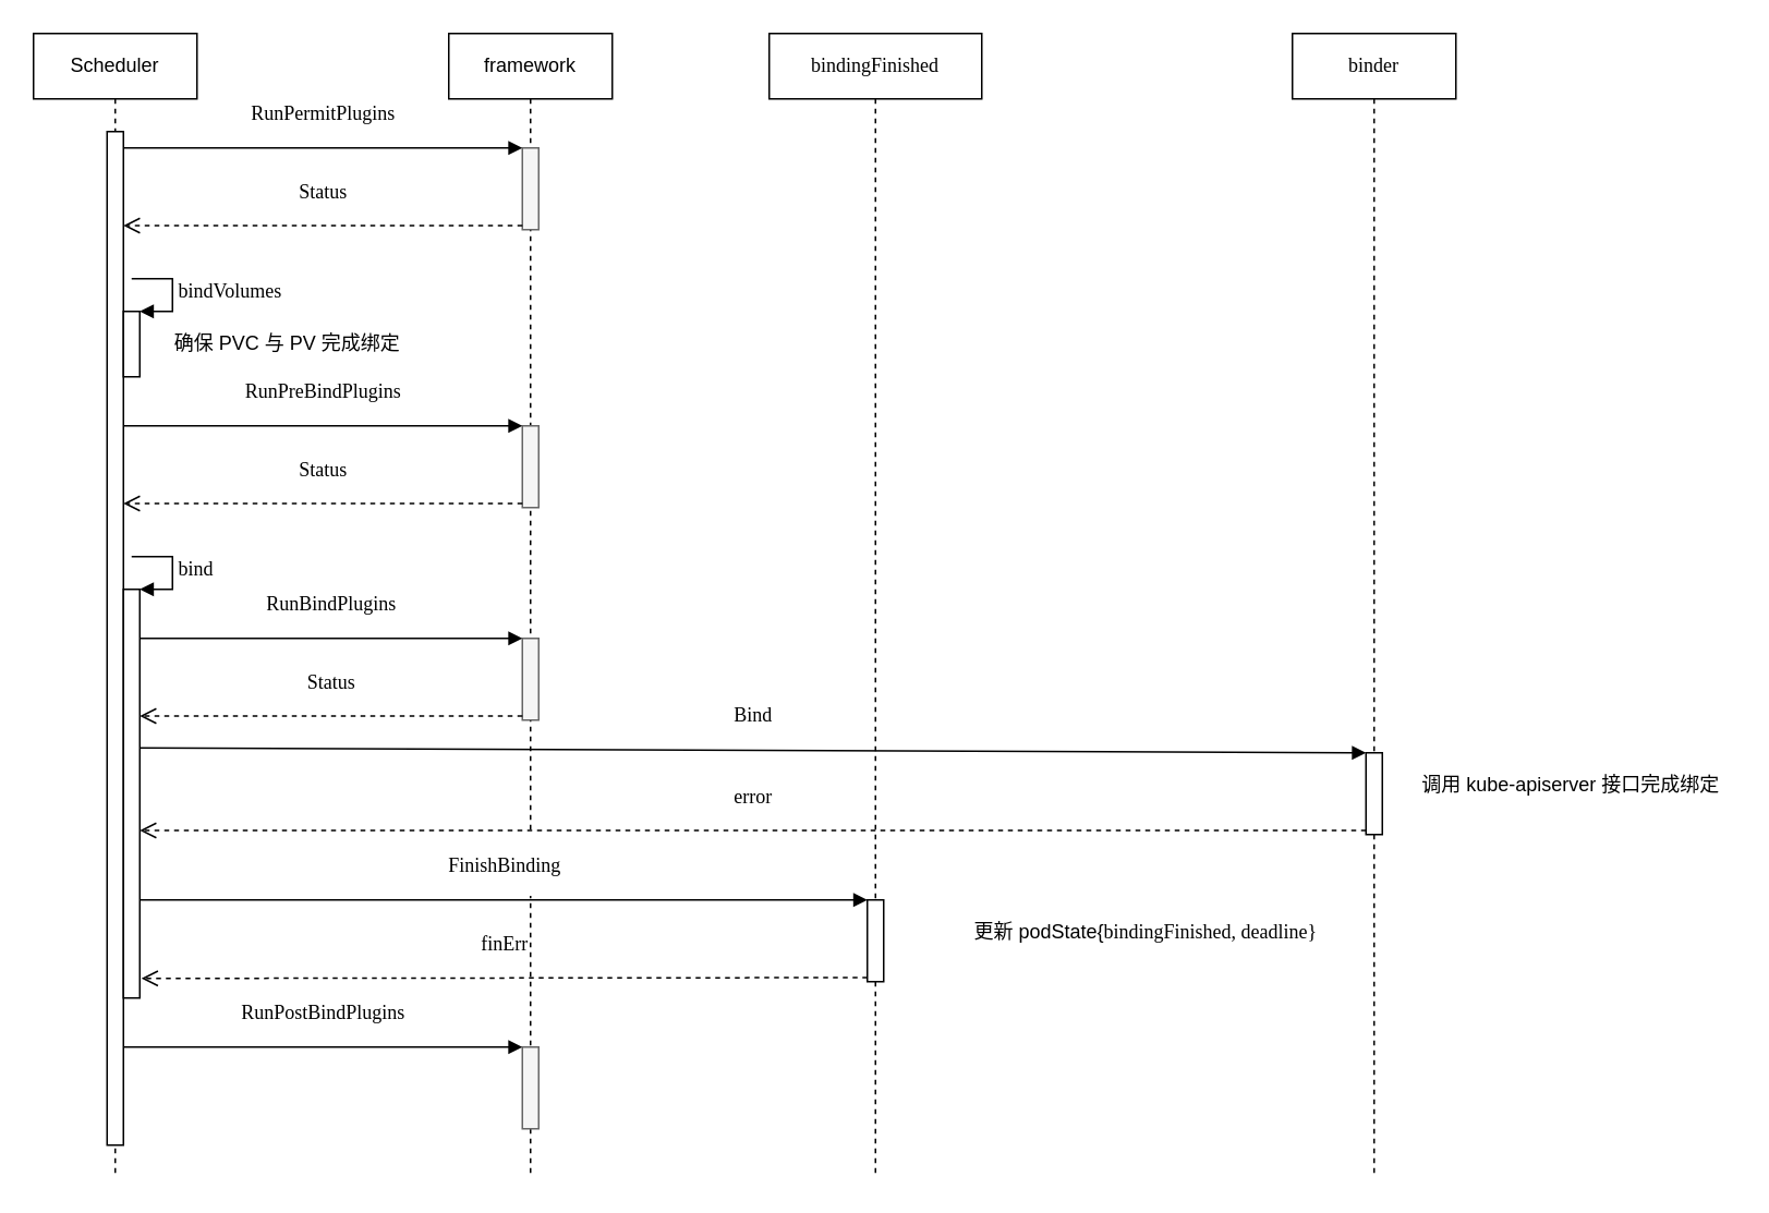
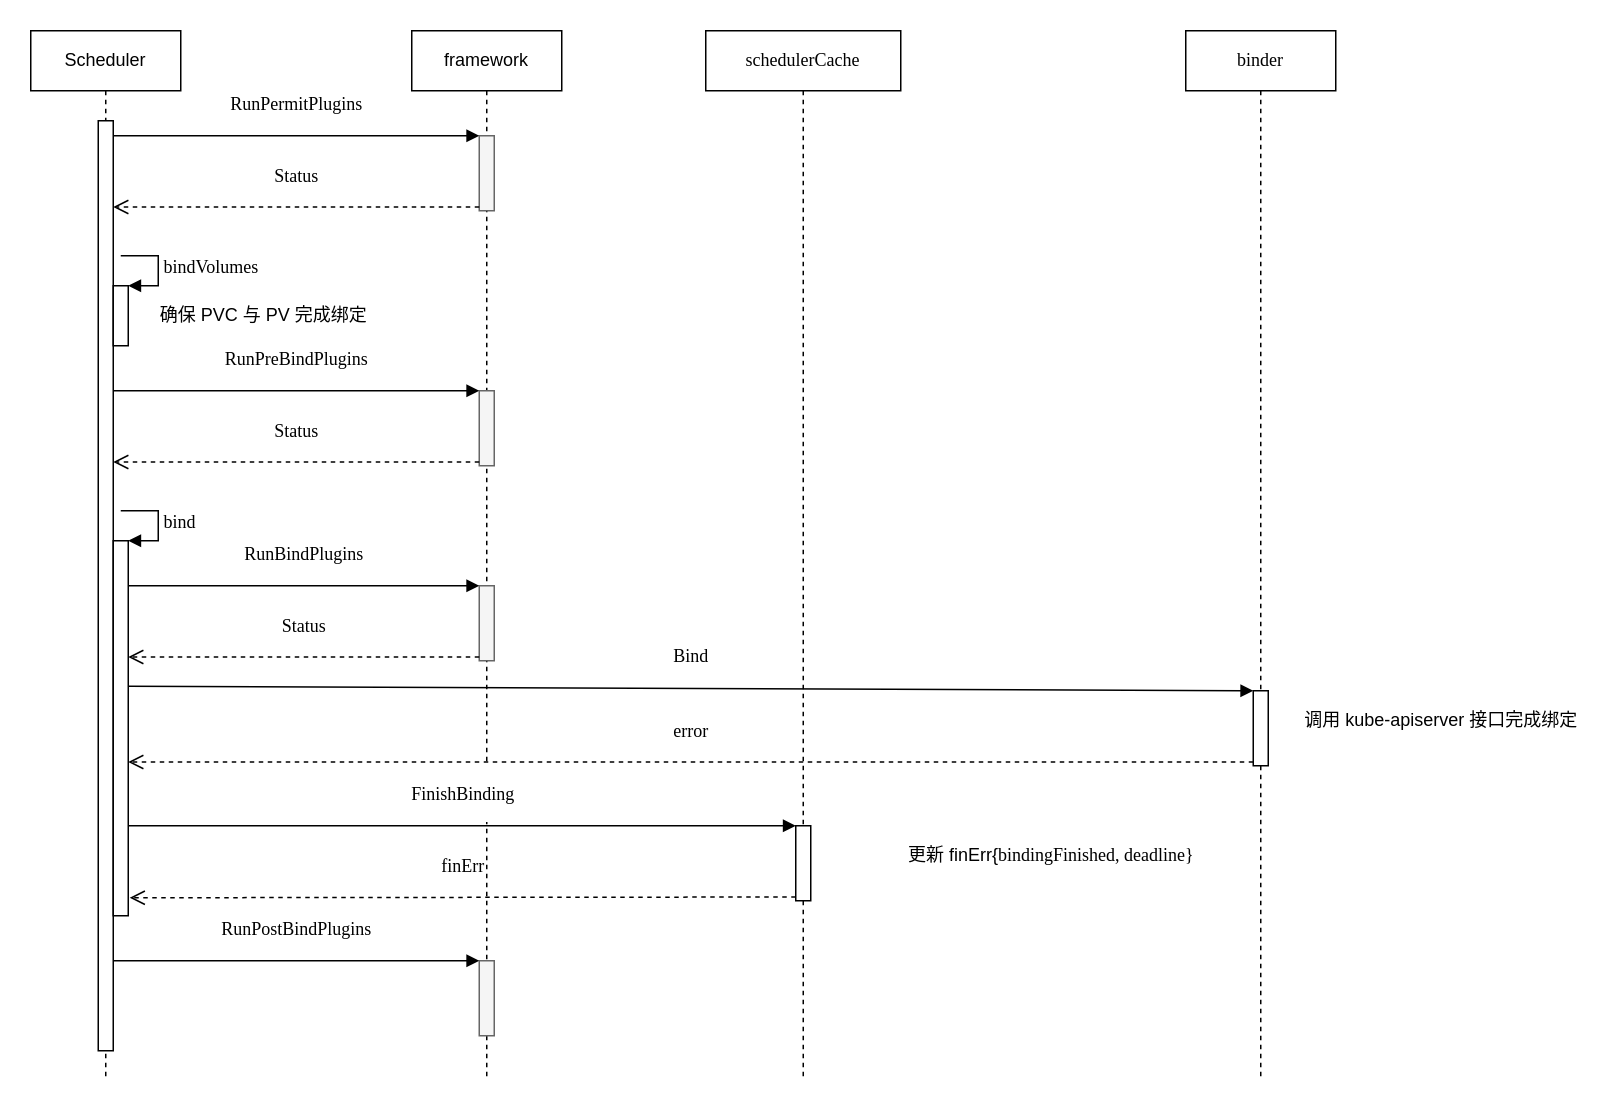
- <mxCell id="20" value="&lt;pre style=&quot;font-family: &amp;#34;menlo&amp;#34; ; font-size: 9pt&quot;&gt;bindingFinished&lt;/pre&gt;" style="shape=umlLifeline;perimeter=lifelinePerimeter;whiteSpace=wrap;html=1;container=1;collapsible=0;recursiveResize=0;outlineConnect=0;" vertex="1" parent="1"><mxGeometry x="470" y="20" width="130" height="700" as="geometry" /></mxCell>
+ <mxCell id="20" value="&lt;pre style=&quot;font-family: &amp;#34;menlo&amp;#34; ; font-size: 9pt&quot;&gt;schedulerCache&lt;/pre&gt;" style="shape=umlLifeline;perimeter=lifelinePerimeter;whiteSpace=wrap;html=1;container=1;collapsible=0;recursiveResize=0;outlineConnect=0;" vertex="1" parent="1"><mxGeometry x="470" y="20" width="130" height="700" as="geometry" /></mxCell>
- <mxCell id="24" value="更新&amp;nbsp;podState{&lt;span style=&quot;font-family: &amp;#34;menlo&amp;#34; ; font-size: 9pt&quot;&gt;bindingFinished,&amp;nbsp;&lt;/span&gt;&lt;span style=&quot;font-family: &amp;#34;menlo&amp;#34; ; font-size: 9pt&quot;&gt;deadline}&lt;/span&gt;" style="text;html=1;align=center;verticalAlign=middle;resizable=0;points=[];autosize=1;" vertex="1" parent="1"><mxGeometry x="560" y="560" width="280" height="20" as="geometry" /></mxCell>
+ <mxCell id="24" value="更新&amp;nbsp;finErr{&lt;span style=&quot;font-family: &amp;#34;menlo&amp;#34; ; font-size: 9pt&quot;&gt;bindingFinished,&amp;nbsp;&lt;/span&gt;&lt;span style=&quot;font-family: &amp;#34;menlo&amp;#34; ; font-size: 9pt&quot;&gt;deadline}&lt;/span&gt;" style="text;html=1;align=center;verticalAlign=middle;resizable=0;points=[];autosize=1;" vertex="1" parent="1"><mxGeometry x="560" y="560" width="280" height="20" as="geometry" /></mxCell>
